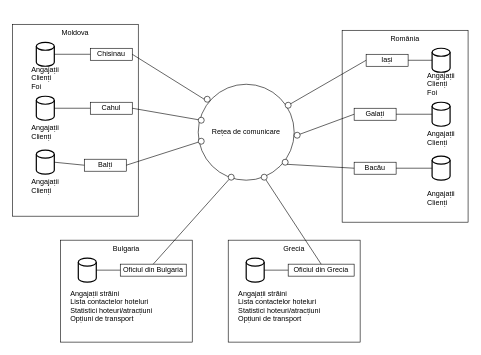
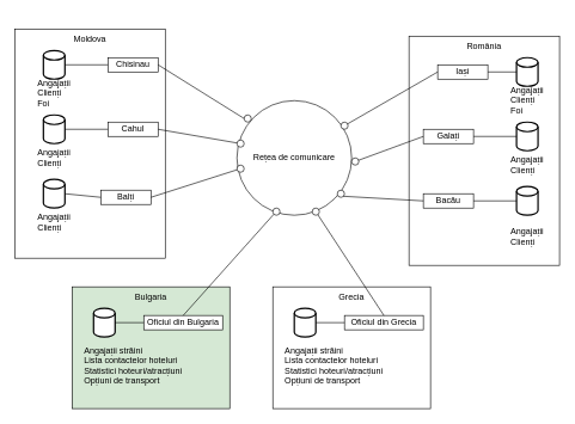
- <mxCell id="28" value="Bulgaria" style="rounded=0;whiteSpace=wrap;html=1;strokeColor=default;verticalAlign=top;" parent="1" vertex="1"><mxGeometry x="100" y="400" width="220" height="170" as="geometry" /></mxCell>
+ <mxCell id="28" value="Bulgaria" style="rounded=0;whiteSpace=wrap;html=1;strokeColor=default;verticalAlign=top;fillColor=#d5e8d4;" parent="1" vertex="1"><mxGeometry x="100" y="400" width="220" height="170" as="geometry" /></mxCell>
